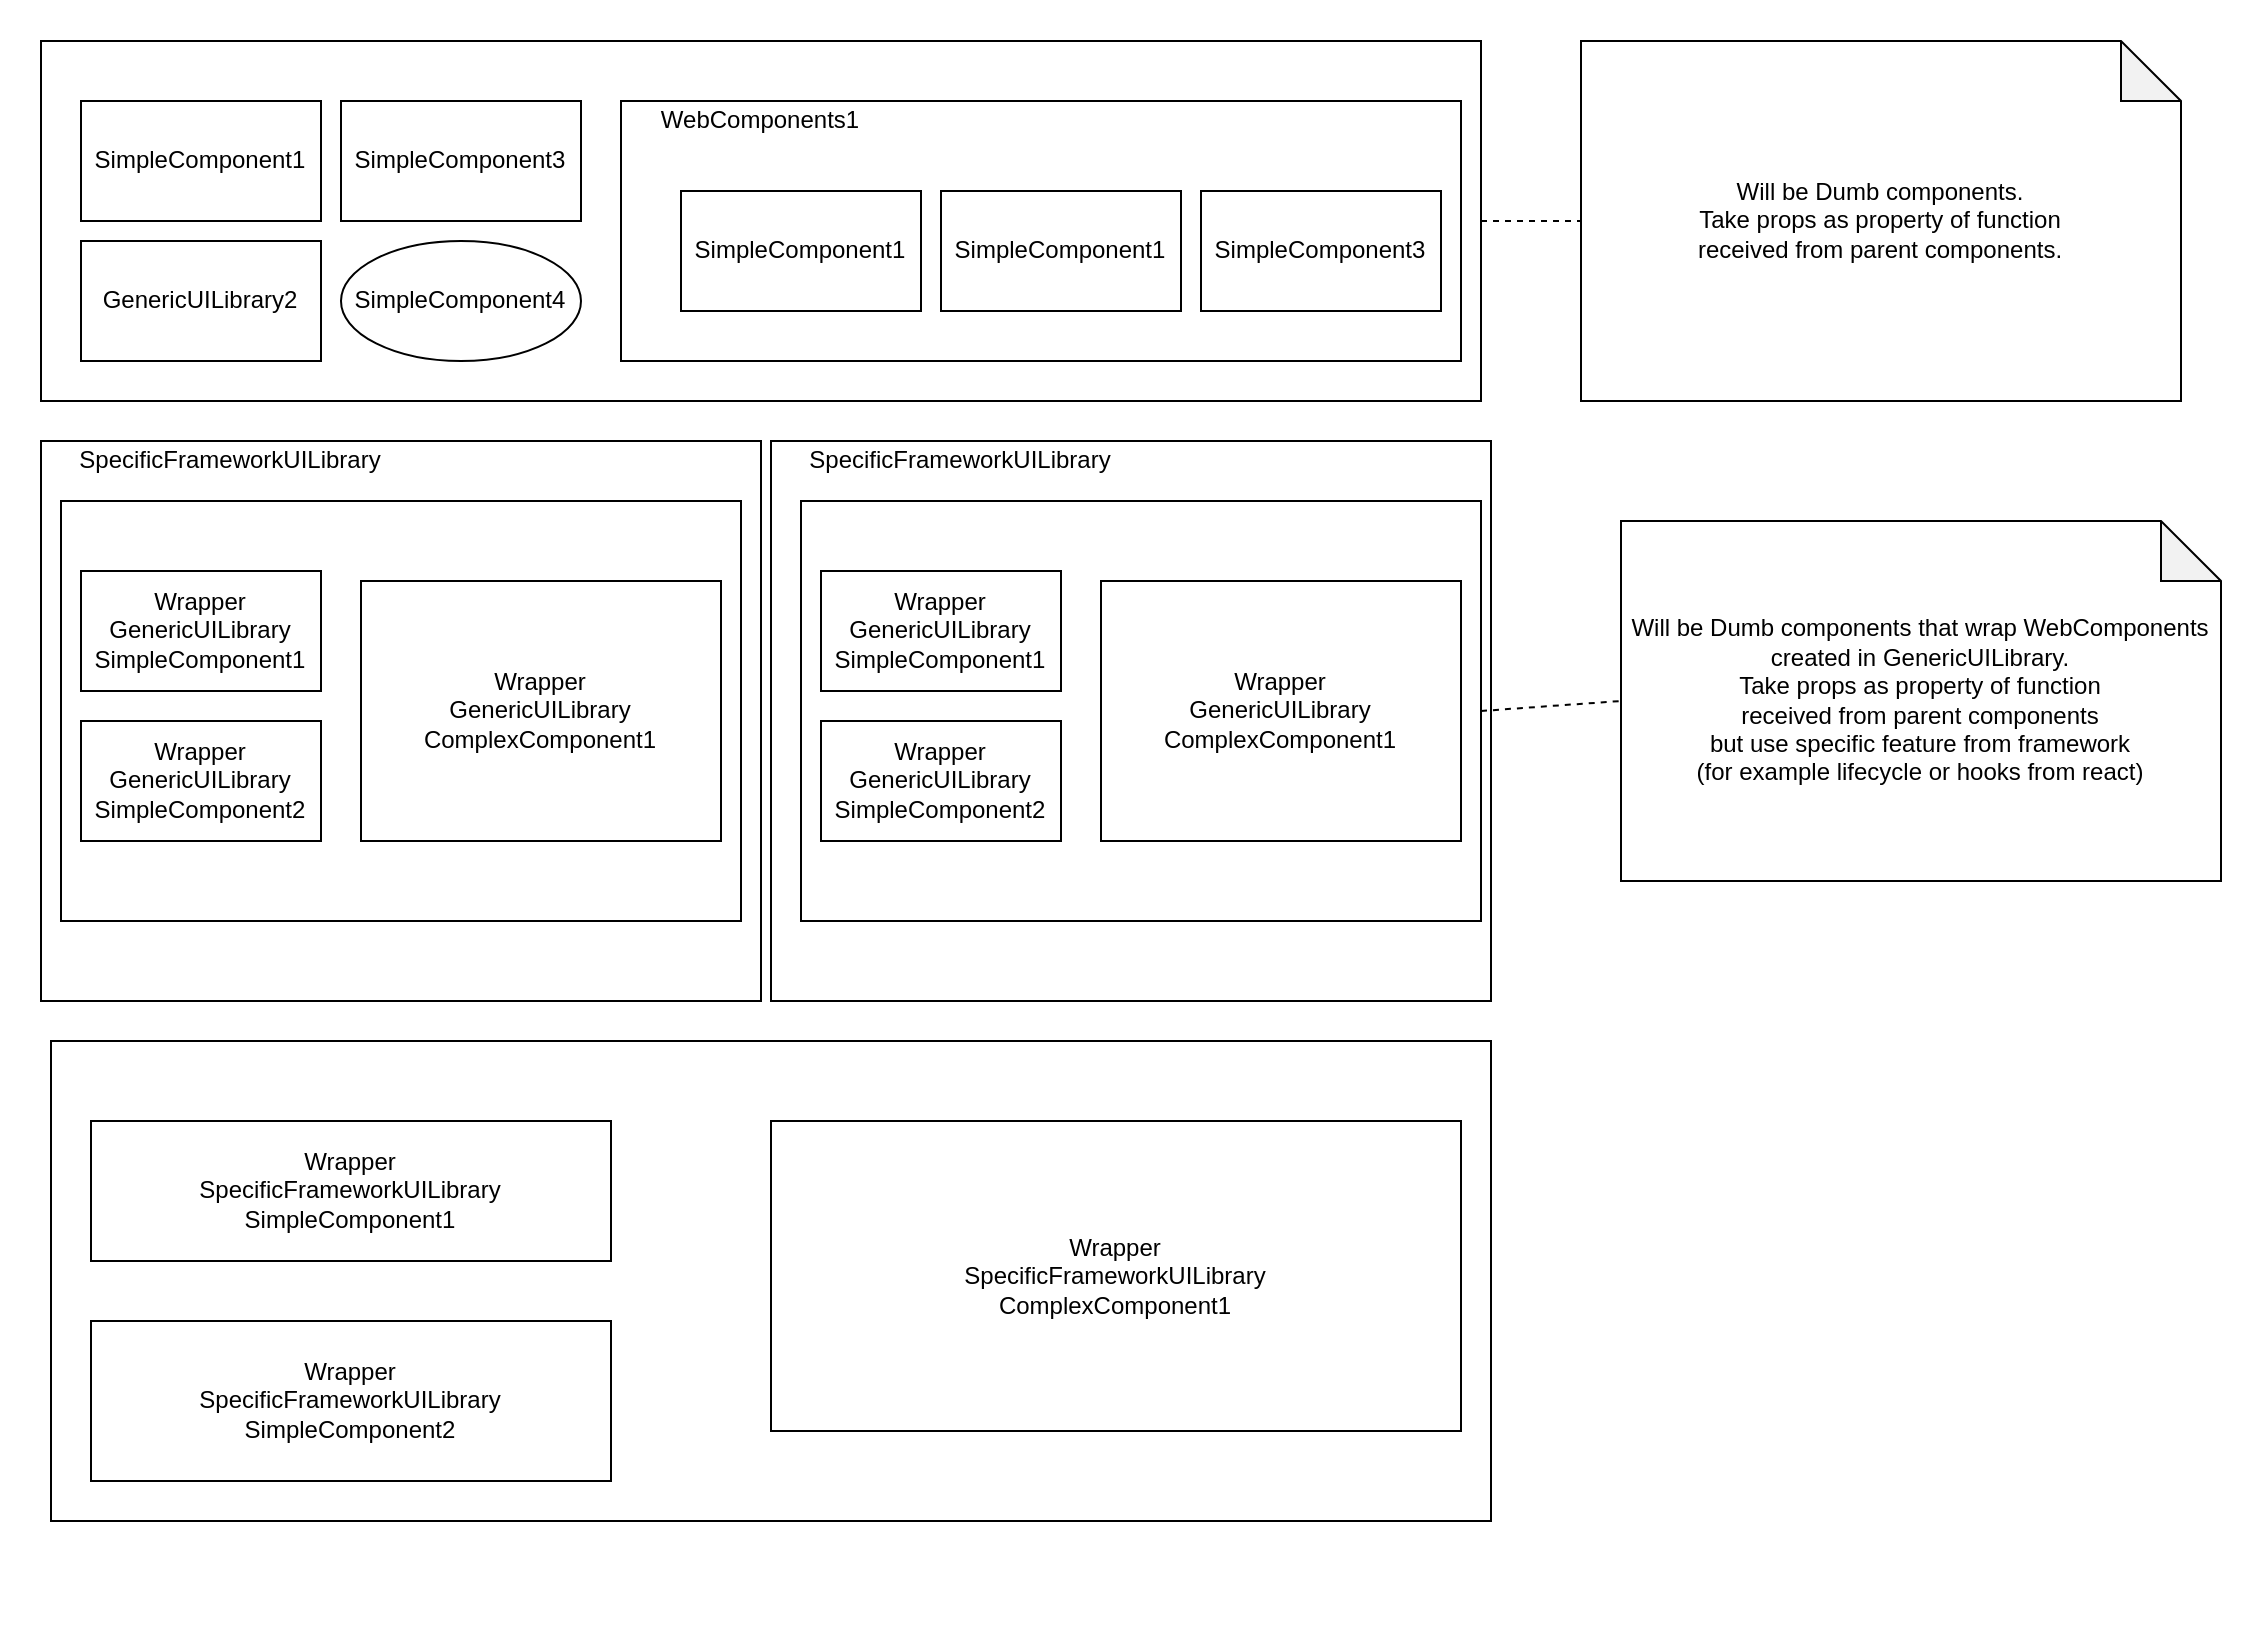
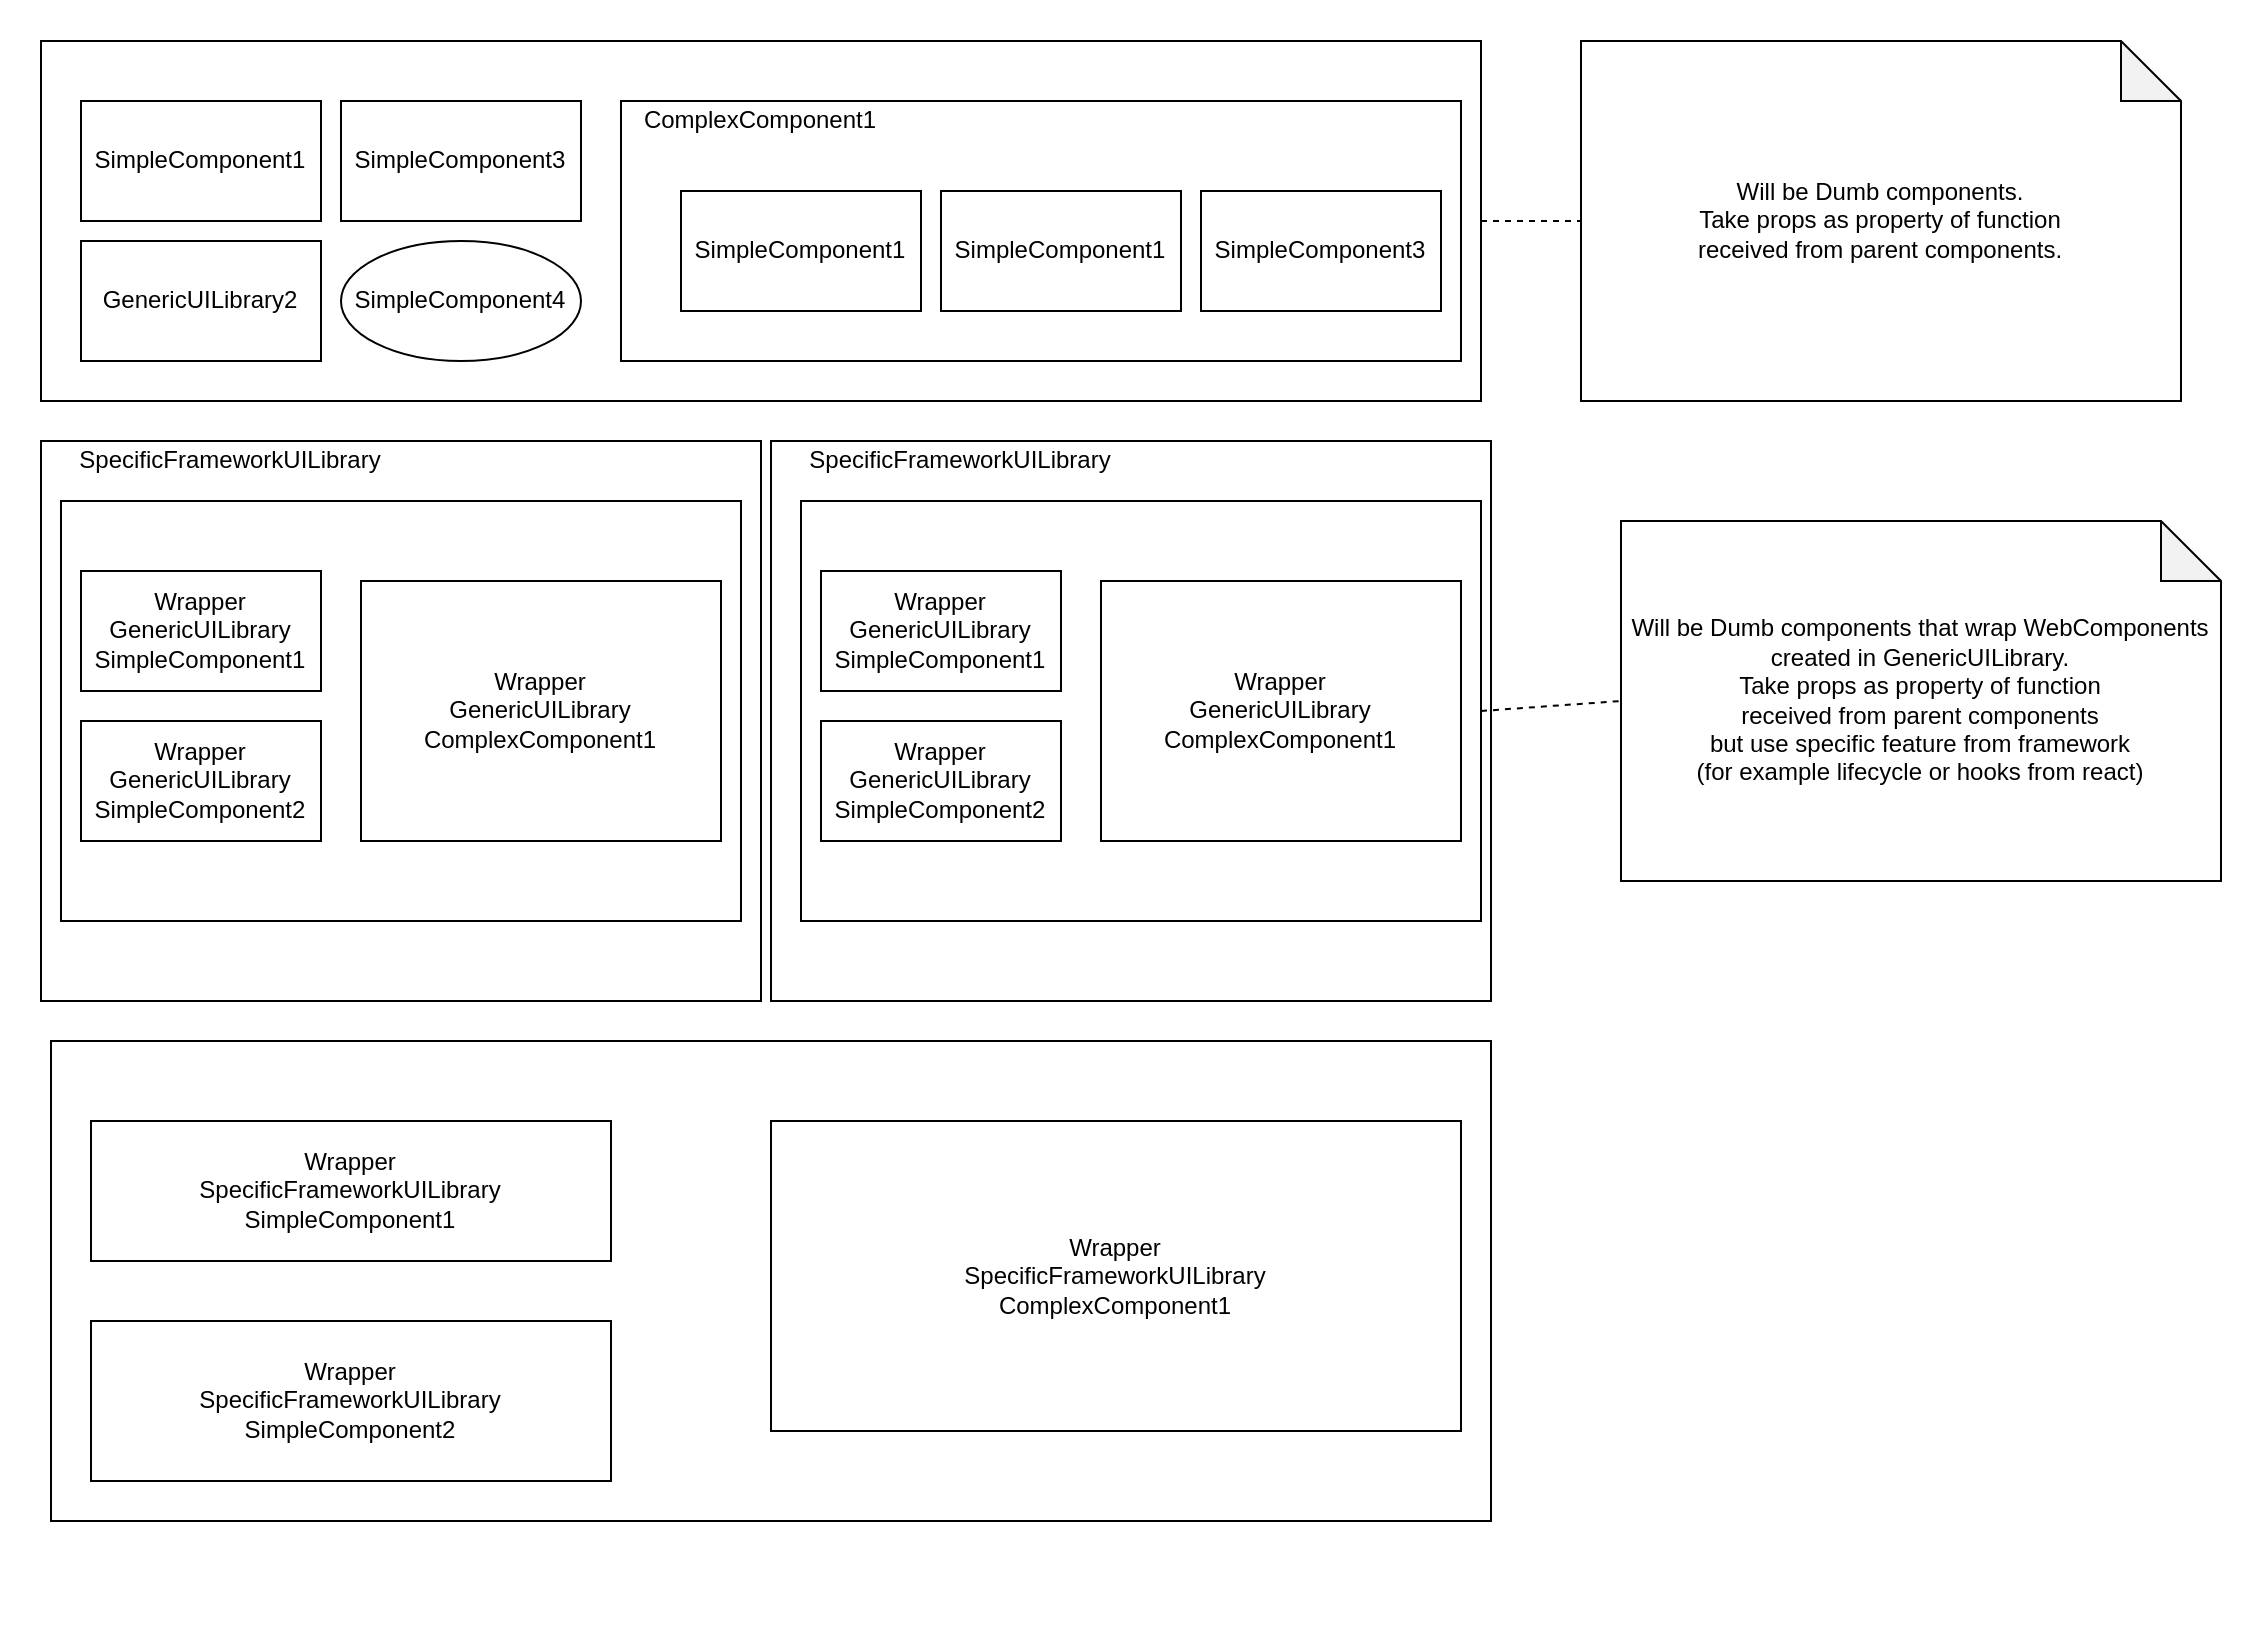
- <mxCell id="10" value="WebComponents1" style="text;html=1;strokeColor=none;fillColor=none;align=center;verticalAlign=middle;whiteSpace=wrap;rounded=0;" vertex="1" parent="1"><mxGeometry x="320" y="50" width="120" height="20" as="geometry" /></mxCell>
+ <mxCell id="10" value="ComplexComponent1" style="text;html=1;strokeColor=none;fillColor=none;align=center;verticalAlign=middle;whiteSpace=wrap;rounded=0;" vertex="1" parent="1"><mxGeometry x="320" y="50" width="120" height="20" as="geometry" /></mxCell>
